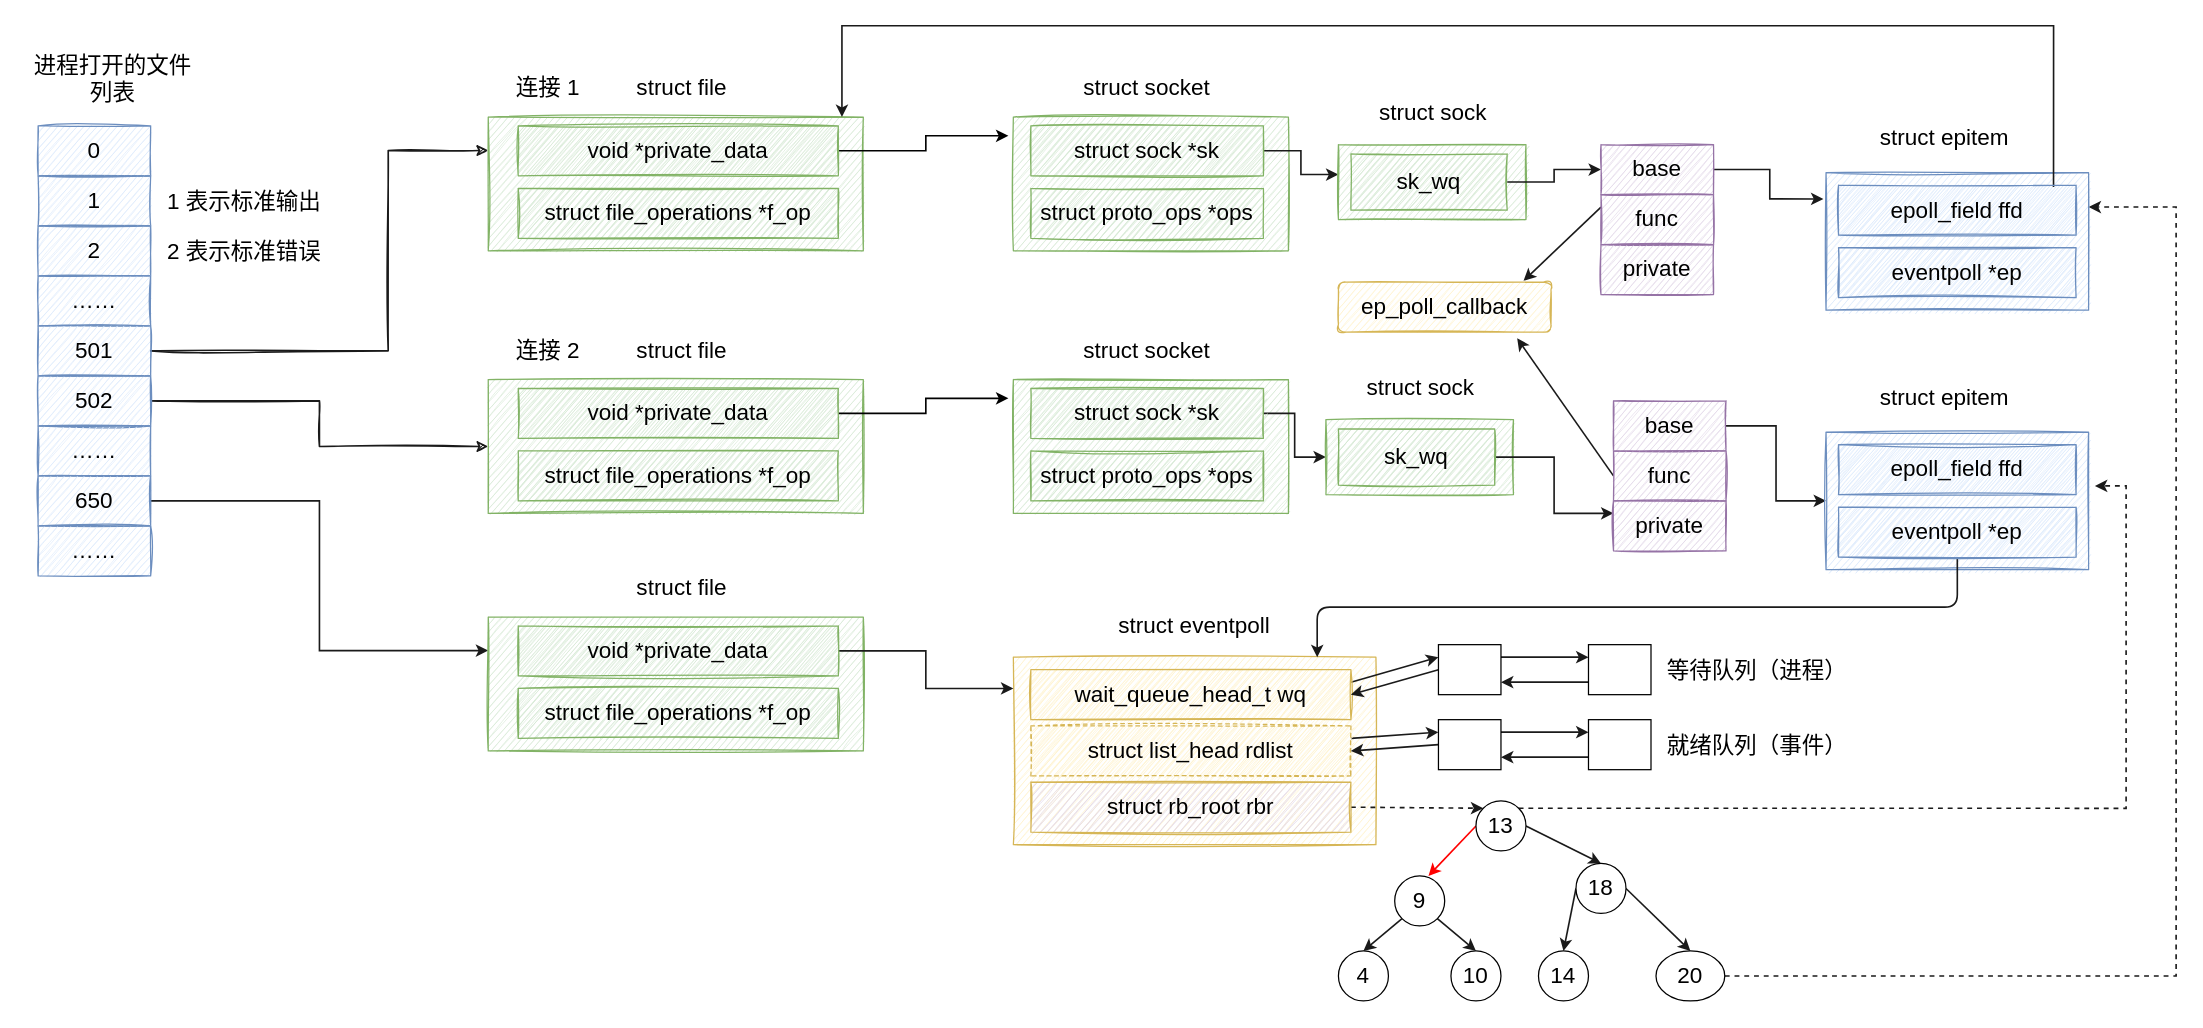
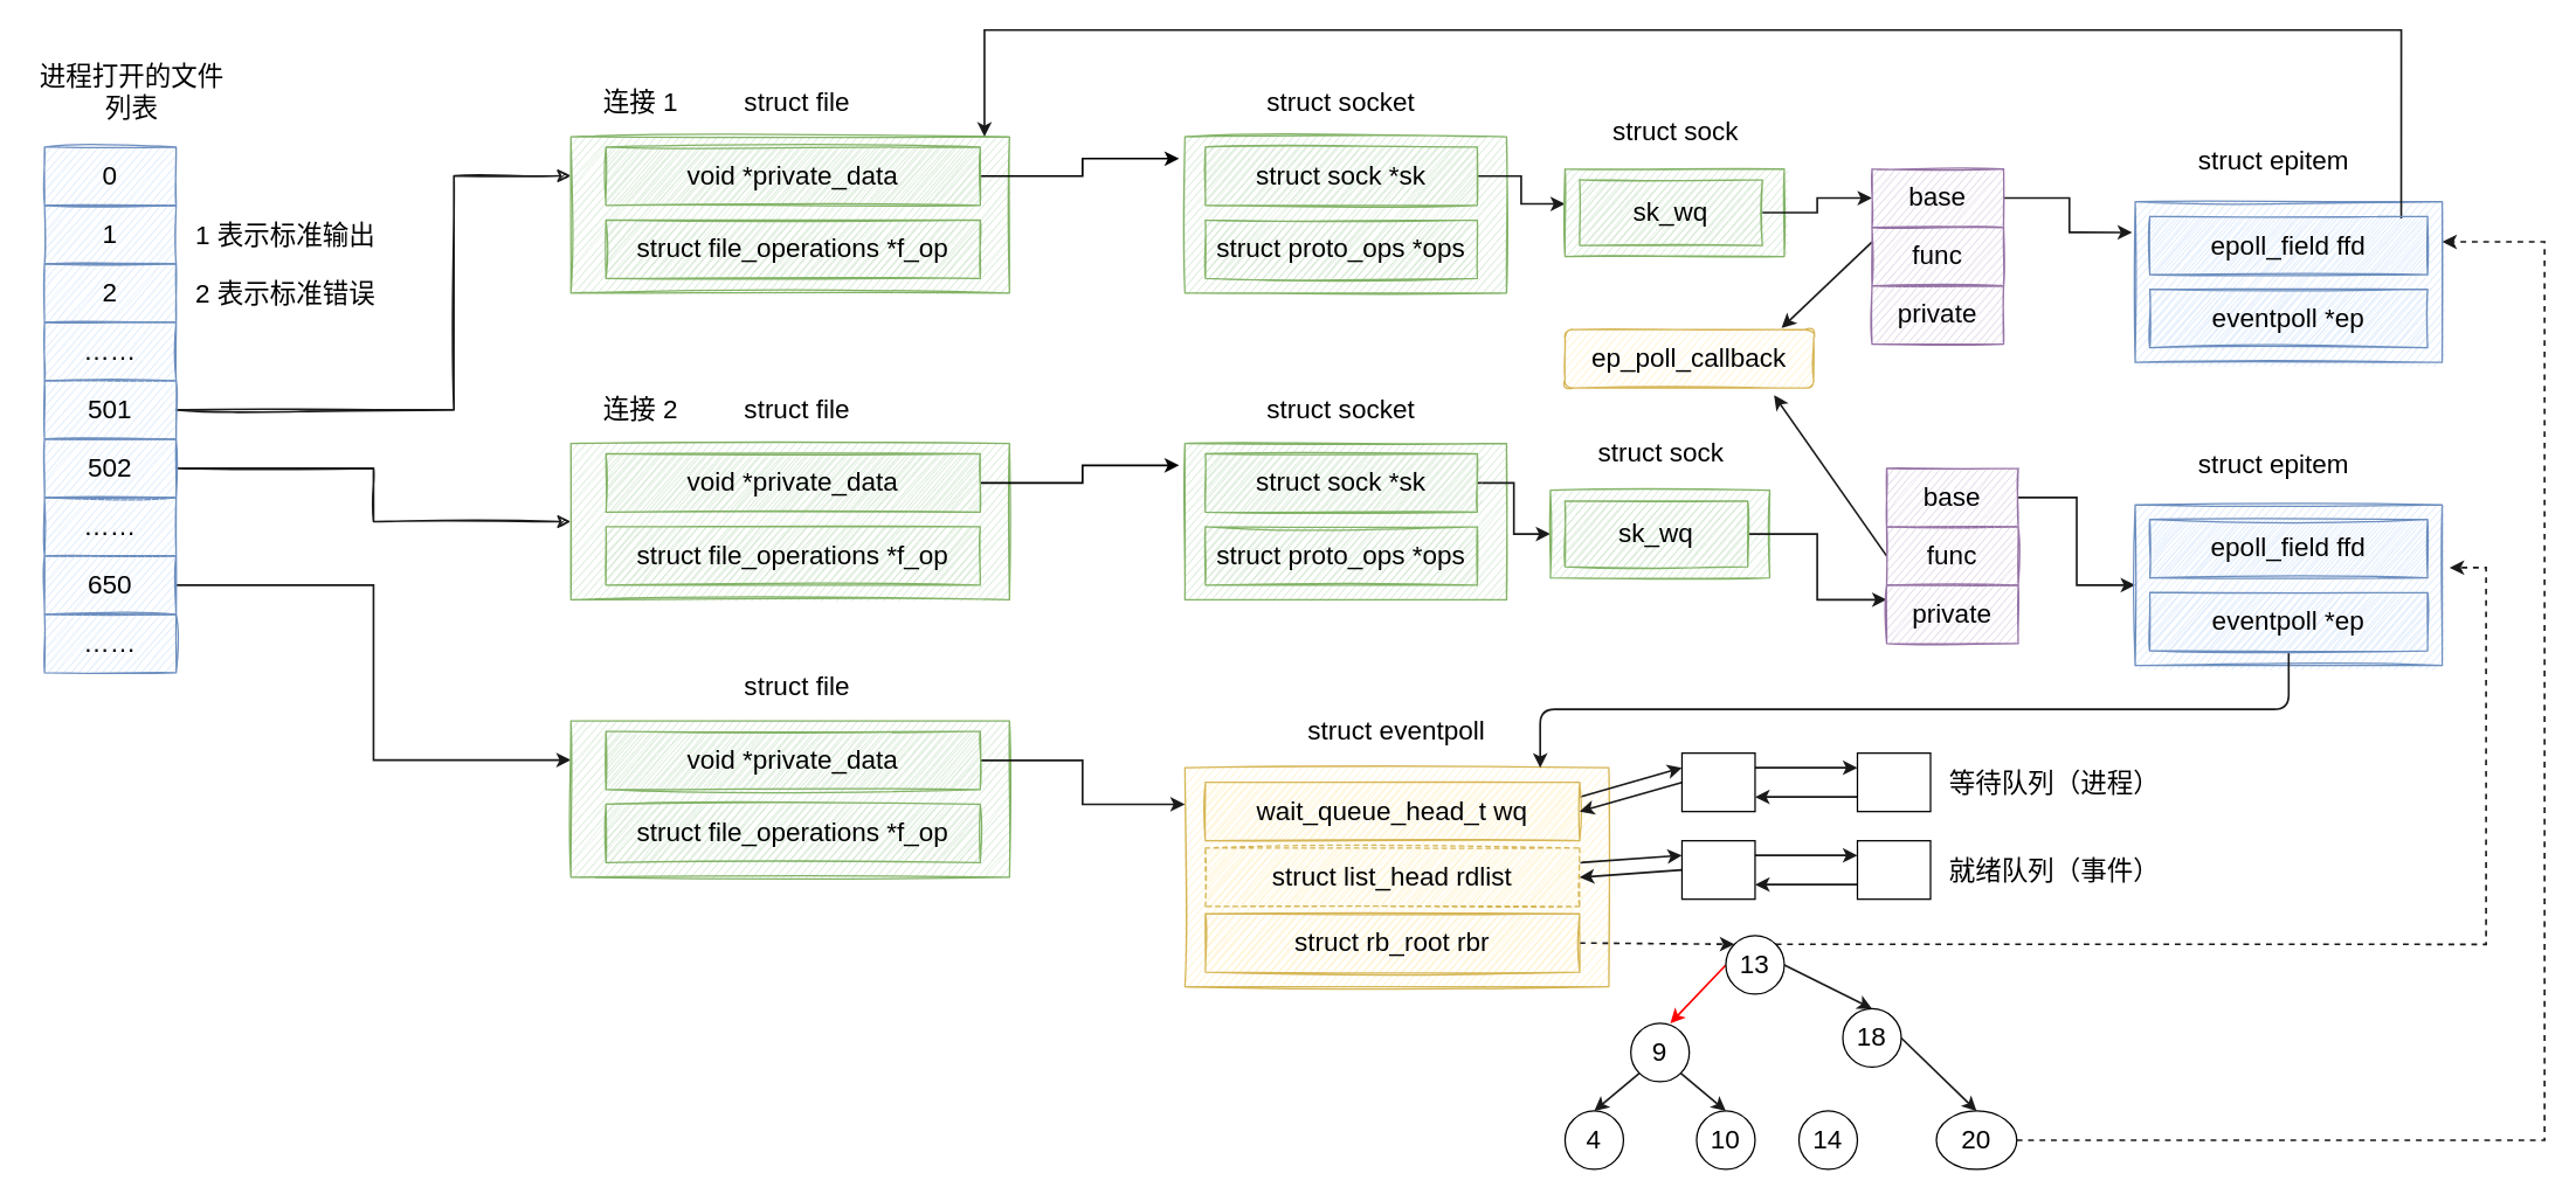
- <mxCell id="46" value="struct rb_root rbr" style="rounded=0;whiteSpace=wrap;html=1;sketch=1;fontSize=18;fillColor=#e1d5e7;strokeColor=#d6b656;" parent="1" vertex="1"><mxGeometry x="824" y="625" width="256" height="40" as="geometry" /></mxCell>
+ <mxCell id="46" value="struct rb_root rbr" style="rounded=0;whiteSpace=wrap;html=1;sketch=1;fontSize=18;fillColor=#fff2cc;strokeColor=#d6b656;" parent="1" vertex="1"><mxGeometry x="824" y="625" width="256" height="40" as="geometry" /></mxCell>
- <mxCell id="71" style="edgeStyle=none;rounded=0;sketch=0;orthogonalLoop=1;jettySize=auto;html=1;exitX=0;exitY=0.5;exitDx=0;exitDy=0;entryX=0.5;entryY=0;entryDx=0;entryDy=0;fontSize=18;strokeColor=#1A1A1A;strokeWidth=1.3;" edge="1" parent="1" source="73" target="76"><mxGeometry relative="1" as="geometry" /></mxCell>
